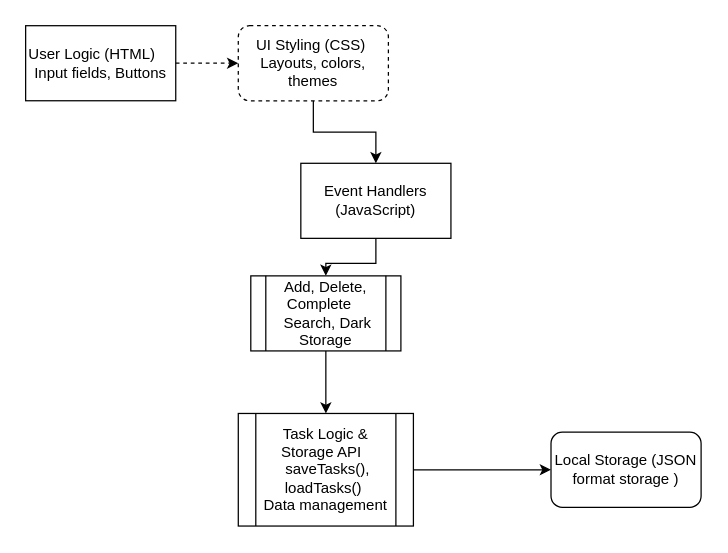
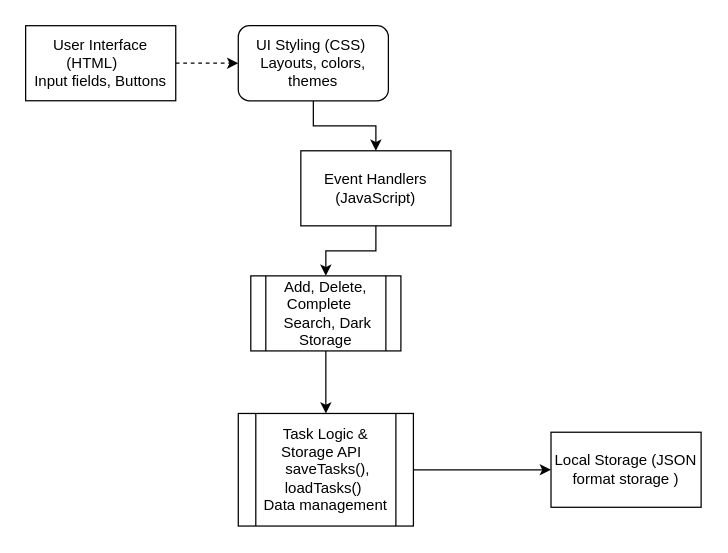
- <mxCell id="3" value="&lt;div&gt;User Logic (HTML)&amp;nbsp; &amp;nbsp;&amp;nbsp;&lt;/div&gt;&lt;div&gt;&lt;span style=&quot;background-color: transparent; color: light-dark(rgb(0, 0, 0), rgb(255, 255, 255));&quot;&gt;Input fields, Buttons&lt;/span&gt;&lt;/div&gt;" style="rounded=0;whiteSpace=wrap;html=1;" vertex="1" parent="1"><mxGeometry x="20" y="20" width="120" height="60" as="geometry" /></mxCell>
+ <mxCell id="3" value="&lt;div&gt;User Interface (HTML)&amp;nbsp; &amp;nbsp;&amp;nbsp;&lt;/div&gt;&lt;div&gt;&lt;span style=&quot;background-color: transparent; color: light-dark(rgb(0, 0, 0), rgb(255, 255, 255));&quot;&gt;Input fields, Buttons&lt;/span&gt;&lt;/div&gt;" style="rounded=0;whiteSpace=wrap;html=1;" vertex="1" parent="1"><mxGeometry x="20" y="20" width="120" height="60" as="geometry" /></mxCell>
- <mxCell id="12" value="UI Styling (CSS)&amp;nbsp;&lt;div&gt;Layouts, colors, themes&lt;/div&gt;" style="rounded=1;whiteSpace=wrap;html=1;dashed=1;" vertex="1" parent="1"><mxGeometry x="190" y="20" width="120" height="60" as="geometry" /></mxCell>
+ <mxCell id="12" value="UI Styling (CSS)&amp;nbsp;&lt;div&gt;Layouts, colors, themes&lt;/div&gt;" style="rounded=1;whiteSpace=wrap;html=1;" vertex="1" parent="1"><mxGeometry x="190" y="20" width="120" height="60" as="geometry" /></mxCell>
- <mxCell id="5" value="Event Handlers (JavaScript)" style="whiteSpace=wrap;html=1;rounded=0;" vertex="1" parent="1"><mxGeometry x="240" y="130" width="120" height="60" as="geometry" /></mxCell>
+ <mxCell id="5" value="Event Handlers (JavaScript)" style="whiteSpace=wrap;html=1;rounded=0;" vertex="1" parent="1"><mxGeometry x="240" y="120" width="120" height="60" as="geometry" /></mxCell>
- <mxCell id="10" value="Local Storage (JSON format storage )" style="rounded=1;whiteSpace=wrap;html=1;" vertex="1" parent="1"><mxGeometry x="440" y="345" width="120" height="60" as="geometry" /></mxCell>
+ <mxCell id="10" value="Local Storage (JSON format storage )" style="whiteSpace=wrap;html=1;rounded=0;" vertex="1" parent="1"><mxGeometry x="440" y="345" width="120" height="60" as="geometry" /></mxCell>
